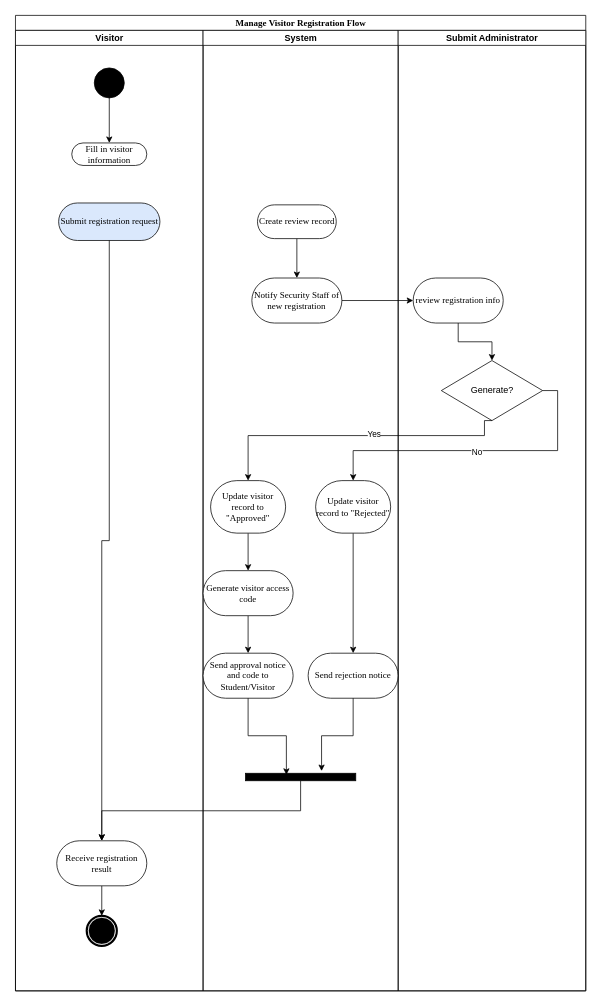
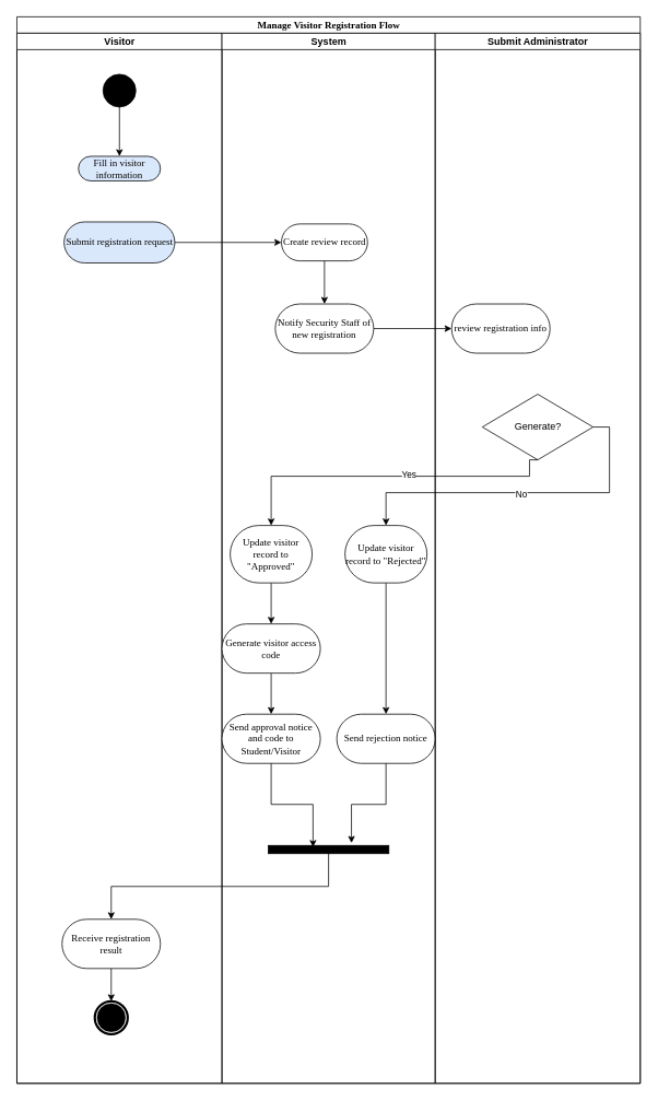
- <mxCell id="6" value="Fill in visitor information" style="rounded=1;whiteSpace=wrap;html=1;shadow=0;comic=0;labelBackgroundColor=none;strokeWidth=1;fontFamily=Verdana;fontSize=12;align=center;arcSize=50;" vertex="1" parent="3"><mxGeometry x="75" y="150" width="100" height="30" as="geometry" /></mxCell>
+ <mxCell id="6" value="Fill in visitor information" style="rounded=1;whiteSpace=wrap;html=1;shadow=0;comic=0;labelBackgroundColor=none;strokeWidth=1;fontFamily=Verdana;fontSize=12;align=center;arcSize=50;fillColor=#dae8fc;" vertex="1" parent="3"><mxGeometry x="75" y="150" width="100" height="30" as="geometry" /></mxCell>
- <mxCell id="27" style="edgeStyle=orthogonalEdgeStyle;rounded=0;orthogonalLoop=1;jettySize=auto;html=1;entryX=0.5;entryY=0;entryDx=0;entryDy=0;" edge="1" parent="26" source="28" target="29"><mxGeometry relative="1" as="geometry" /></mxCell>
- <mxCell id="30" value="" style="edgeStyle=orthogonalEdgeStyle;rounded=0;orthogonalLoop=1;jettySize=auto;html=1;" edge="1" parent="2" source="7" target="9"><mxGeometry relative="1" as="geometry" /></mxCell>
+ <mxCell id="30" value="" style="edgeStyle=orthogonalEdgeStyle;rounded=0;orthogonalLoop=1;jettySize=auto;html=1;" edge="1" parent="2" source="7" target="13"><mxGeometry relative="1" as="geometry" /></mxCell>
